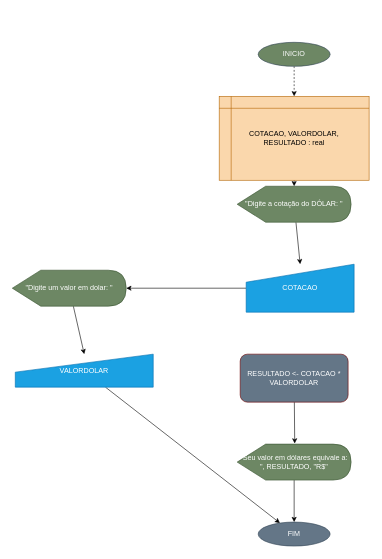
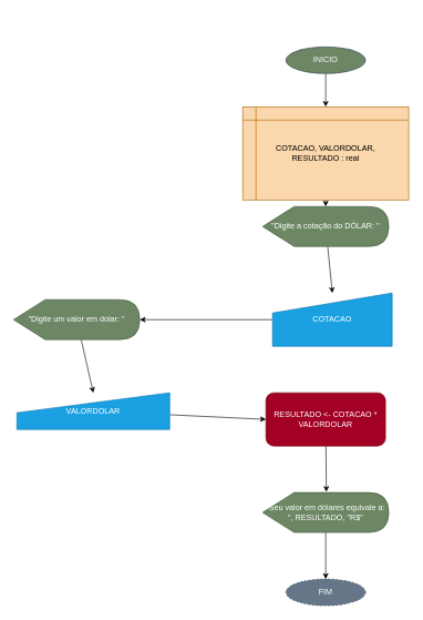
- <mxCell id="3" style="edgeStyle=none;html=1;entryX=0.5;entryY=0;entryDx=0;entryDy=0;fontColor=#FFFFFF;dashed=1;" edge="1" parent="1" source="4" target="6"><mxGeometry relative="1" as="geometry" /></mxCell>
+ <mxCell id="3" style="edgeStyle=none;html=1;entryX=0.5;entryY=0;entryDx=0;entryDy=0;fontColor=#FFFFFF;" edge="1" parent="1" source="4" target="6"><mxGeometry relative="1" as="geometry" /></mxCell>
- <mxCell id="16" value="RESULTADO &amp;lt;- COTACAO * VALORDOLAR" style="rounded=1;whiteSpace=wrap;html=1;fontColor=#ffffff;fillColor=#647687;strokeColor=#6F0000;" vertex="1" parent="1"><mxGeometry x="400" y="590" width="180" height="80" as="geometry" /></mxCell>
+ <mxCell id="16" value="RESULTADO &amp;lt;- COTACAO * VALORDOLAR" style="rounded=1;whiteSpace=wrap;html=1;fontColor=#ffffff;fillColor=#a20025;strokeColor=#6F0000;" vertex="1" parent="1"><mxGeometry x="400" y="590" width="180" height="80" as="geometry" /></mxCell>
- <mxCell id="13" style="edgeStyle=none;html=1;fontColor=#FFFFFF;" edge="1" parent="1" source="14" target="19"><mxGeometry relative="1" as="geometry" /></mxCell>
+ <mxCell id="13" style="edgeStyle=none;html=1;entryX=0;entryY=0.5;entryDx=0;entryDy=0;fontColor=#FFFFFF;" edge="1" parent="1" source="14" target="16"><mxGeometry relative="1" as="geometry" /></mxCell>
- <mxCell id="19" value="FIM" style="ellipse;whiteSpace=wrap;html=1;fontColor=#ffffff;fillColor=#647687;strokeColor=#314354;" vertex="1" parent="1"><mxGeometry x="430" y="870" width="120" height="40" as="geometry" /></mxCell>
+ <mxCell id="19" value="FIM" style="ellipse;whiteSpace=wrap;html=1;fontColor=#ffffff;fillColor=#647687;strokeColor=#314354;dashed=1;" vertex="1" parent="1"><mxGeometry x="430" y="870" width="120" height="40" as="geometry" /></mxCell>
